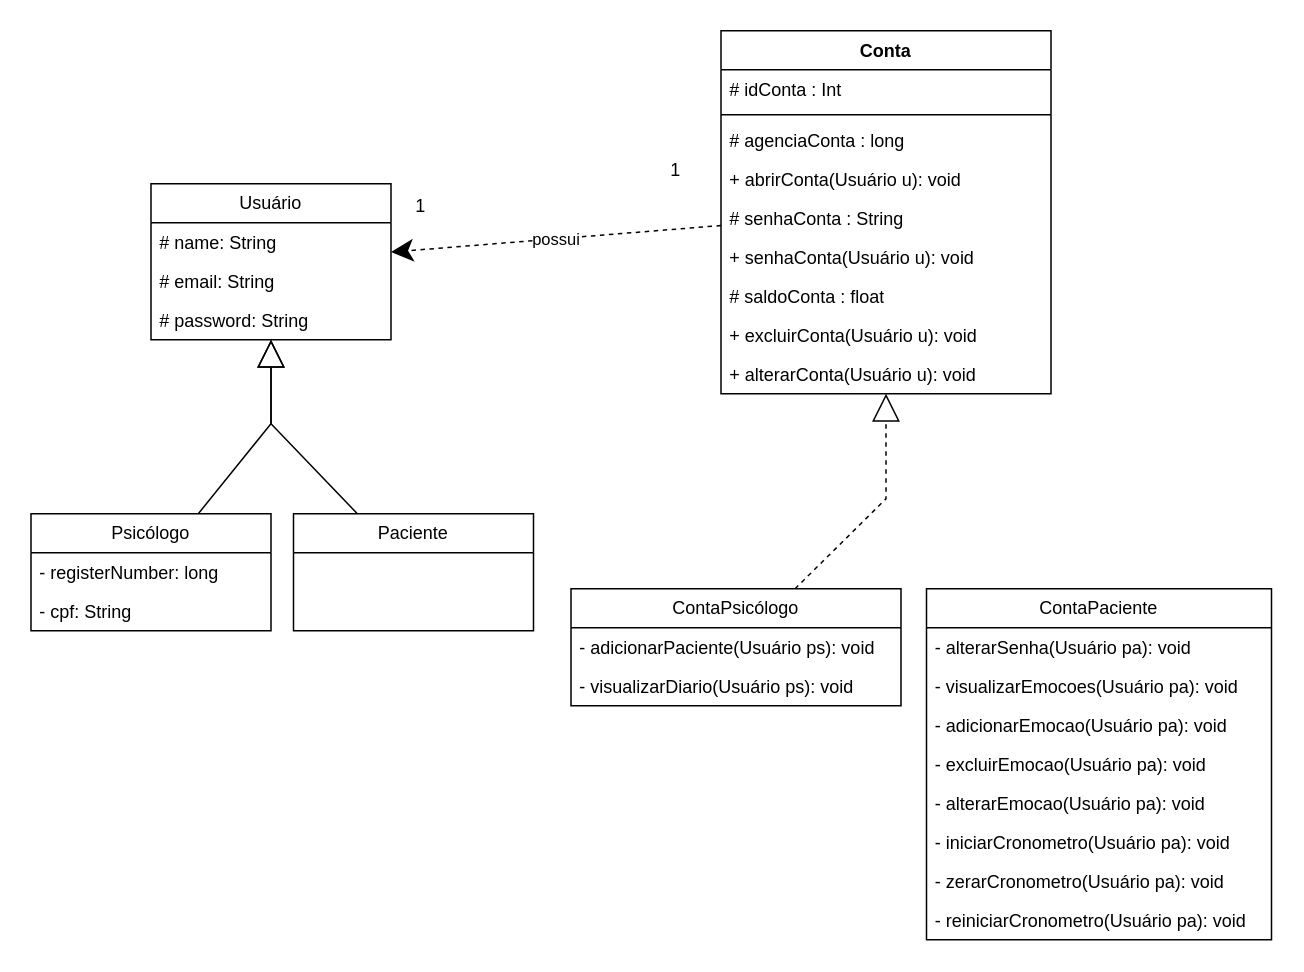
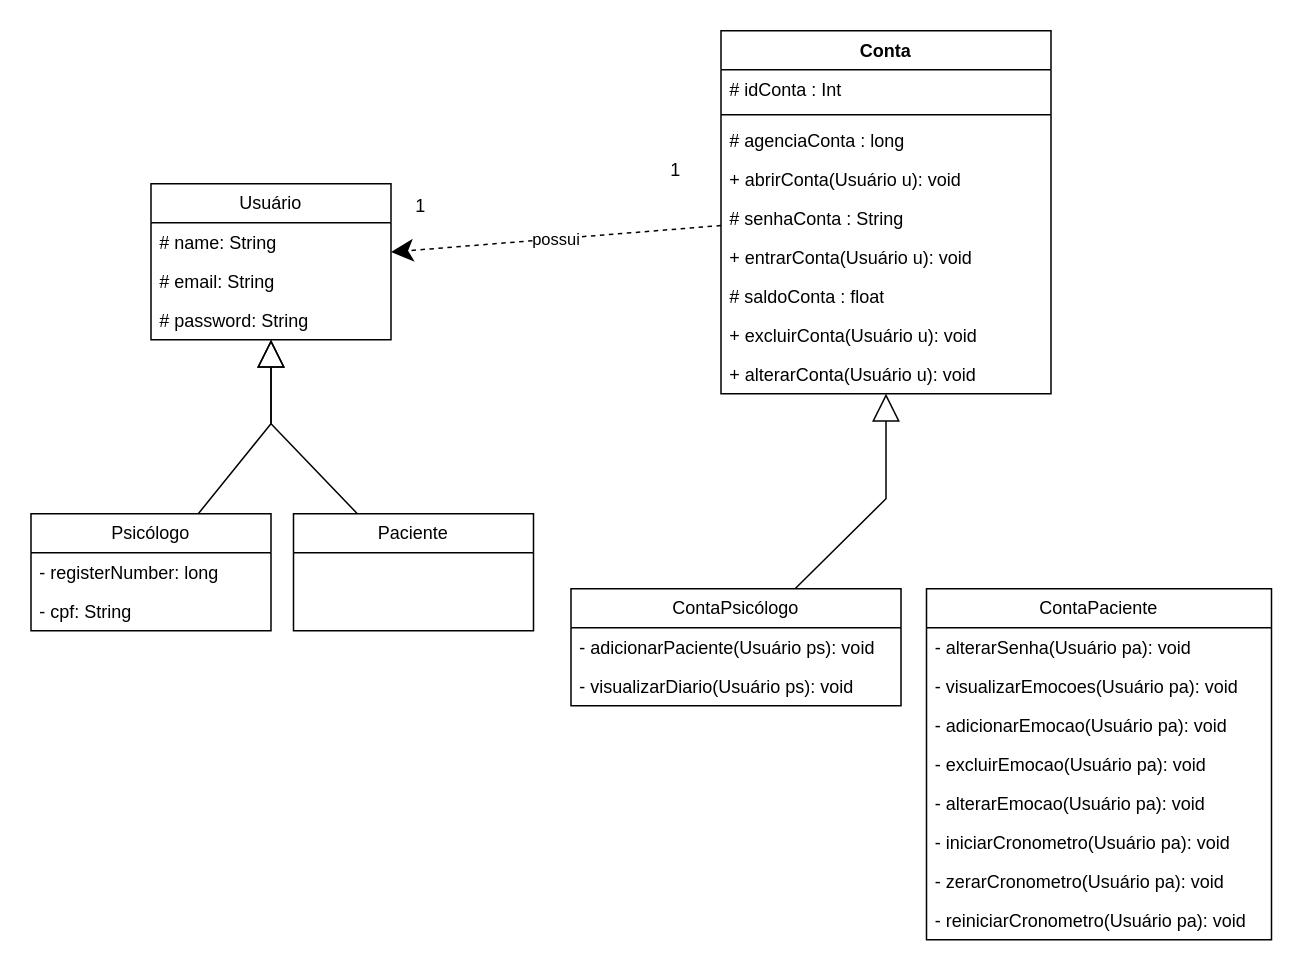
- <mxCell id="12" value="+ senhaConta(Usuário u): void" style="text;strokeColor=none;fillColor=none;align=left;verticalAlign=top;spacingLeft=4;spacingRight=4;overflow=hidden;rotatable=0;points=[[0,0.5],[1,0.5]];portConstraint=eastwest;whiteSpace=wrap;html=1;" parent="6" vertex="1"><mxGeometry y="138" width="220" height="26" as="geometry" /></mxCell>
+ <mxCell id="12" value="+ entrarConta(Usuário u): void" style="text;strokeColor=none;fillColor=none;align=left;verticalAlign=top;spacingLeft=4;spacingRight=4;overflow=hidden;rotatable=0;points=[[0,0.5],[1,0.5]];portConstraint=eastwest;whiteSpace=wrap;html=1;" parent="6" vertex="1"><mxGeometry y="138" width="220" height="26" as="geometry" /></mxCell>
- <mxCell id="37" value="" style="endArrow=block;endSize=16;endFill=0;html=1;rounded=0;dashed=1;" parent="1" source="25" target="6" edge="1"><mxGeometry width="160" relative="1" as="geometry"><mxPoint x="523" y="294" as="sourcePoint" /><mxPoint x="588" y="184" as="targetPoint" /><Array as="points"><mxPoint x="590" y="332" /></Array></mxGeometry></mxCell>
+ <mxCell id="37" value="" style="endArrow=block;endSize=16;endFill=0;html=1;rounded=0;" parent="1" source="25" target="6" edge="1"><mxGeometry width="160" relative="1" as="geometry"><mxPoint x="523" y="294" as="sourcePoint" /><mxPoint x="588" y="184" as="targetPoint" /><Array as="points"><mxPoint x="590" y="332" /></Array></mxGeometry></mxCell>
